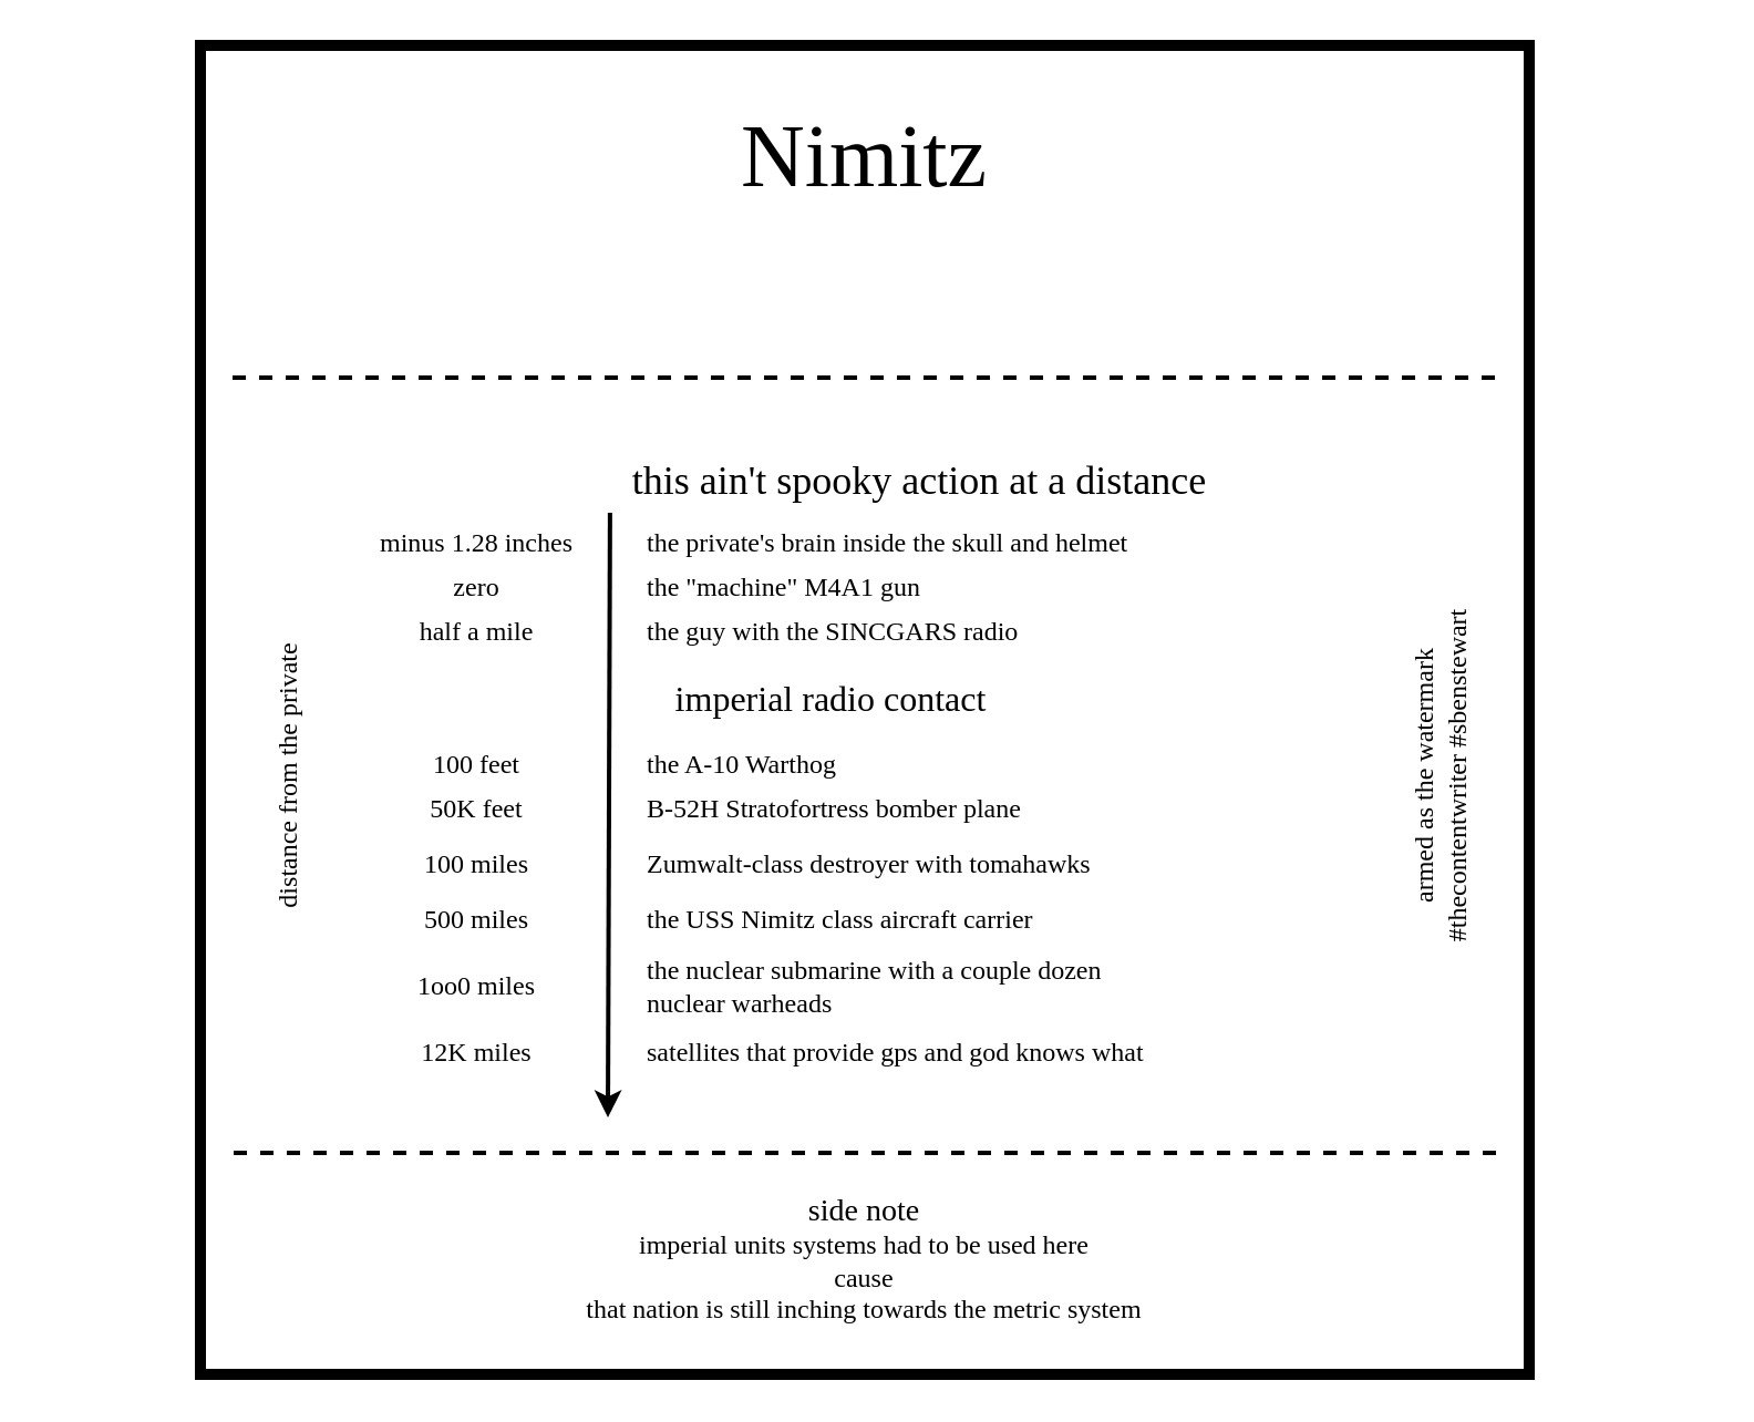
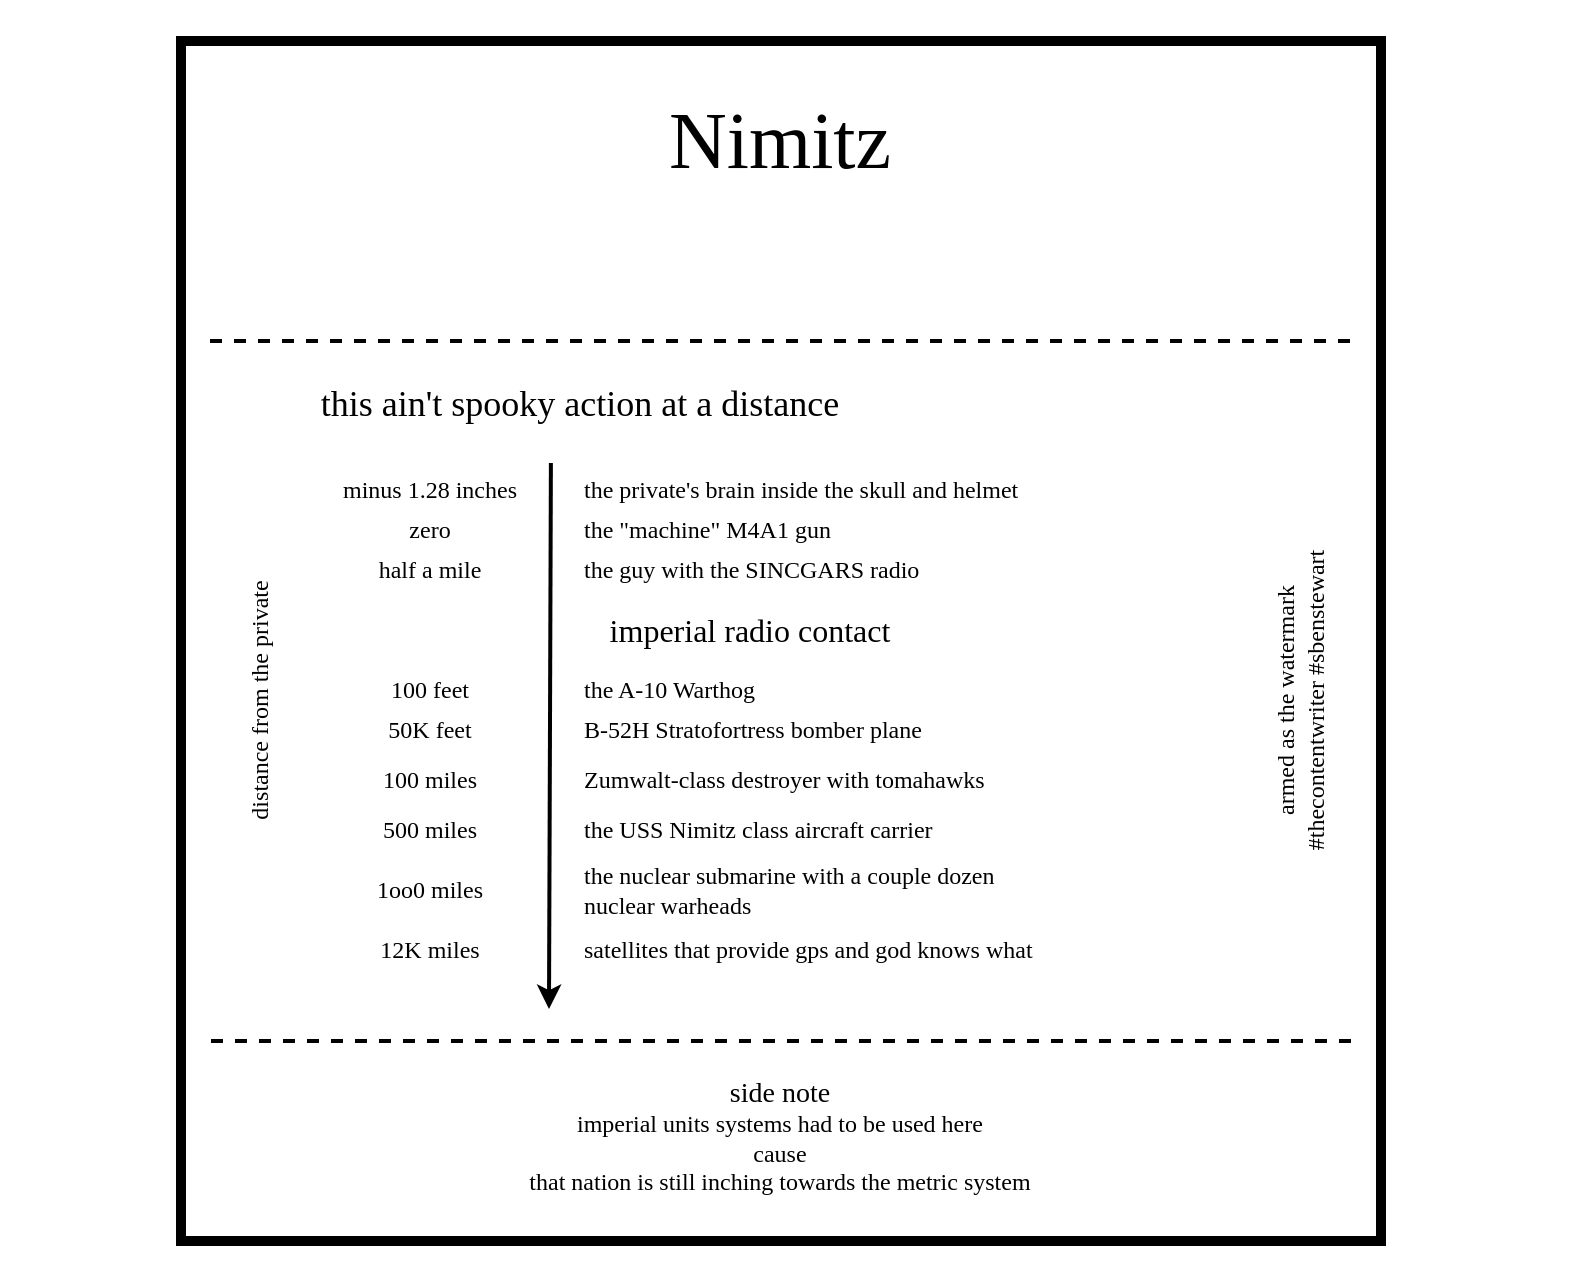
- <mxCell id="8" value="&lt;font face=&quot;xkcd&quot;&gt;&lt;span style=&quot;font-size: 18px&quot;&gt;this ain't&amp;nbsp;&lt;/span&gt;&lt;span style=&quot;font-size: 18px&quot;&gt;spooky action at a distance&lt;/span&gt;&lt;br&gt;&lt;/font&gt;" style="text;html=1;strokeColor=none;fillColor=none;align=center;verticalAlign=middle;whiteSpace=wrap;rounded=0;" parent="1" vertex="1"><mxGeometry x="240" y="207" width="350" height="20" as="geometry" /></mxCell>
+ <mxCell id="8" value="&lt;font face=&quot;xkcd&quot;&gt;&lt;span style=&quot;font-size: 18px&quot;&gt;this ain't&amp;nbsp;&lt;/span&gt;&lt;span style=&quot;font-size: 18px&quot;&gt;spooky action at a distance&lt;/span&gt;&lt;br&gt;&lt;/font&gt;" style="text;html=1;strokeColor=none;fillColor=none;align=center;verticalAlign=middle;whiteSpace=wrap;rounded=0;" parent="1" vertex="1"><mxGeometry x="115" y="192" width="350" height="20" as="geometry" /></mxCell>
